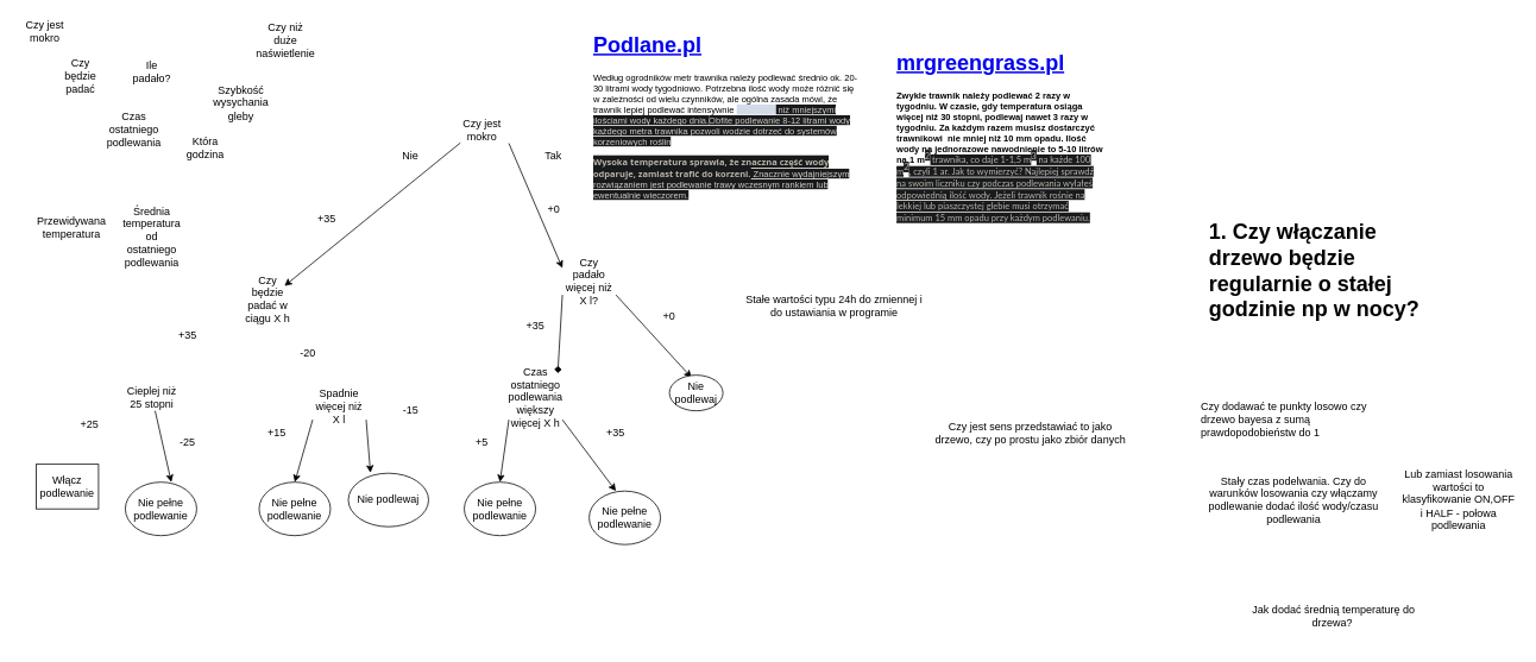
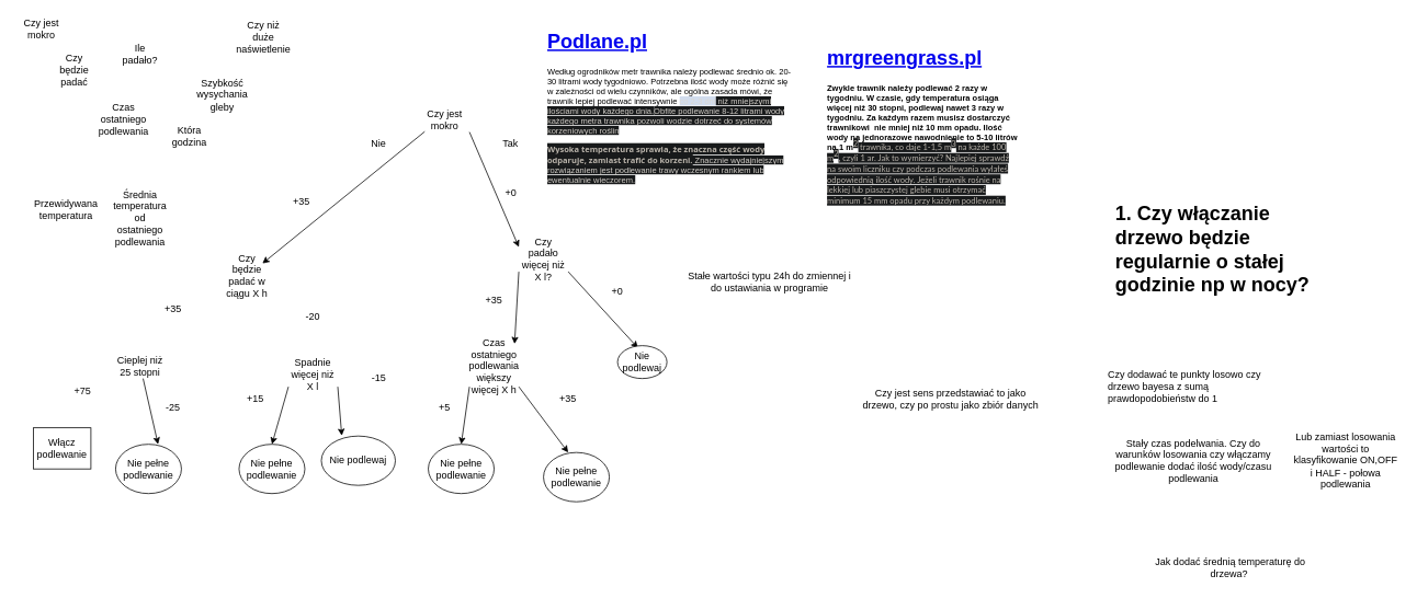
- <mxCell id="7" value="Ile padało?" style="text;html=1;strokeColor=none;fillColor=none;align=center;verticalAlign=middle;whiteSpace=wrap;rounded=0;" parent="1" vertex="1"><mxGeometry x="140" y="65" width="60" height="30" as="geometry" /></mxCell>
+ <mxCell id="7" value="Ile padało?" style="text;html=1;strokeColor=none;fillColor=none;align=center;verticalAlign=middle;whiteSpace=wrap;rounded=0;" parent="1" vertex="1"><mxGeometry x="140" y="50" width="60" height="30" as="geometry" /></mxCell>
- <mxCell id="38" value="-20" style="text;html=1;strokeColor=none;fillColor=none;align=center;verticalAlign=middle;whiteSpace=wrap;rounded=0;" parent="1" vertex="1"><mxGeometry x="315" y="380" width="60" height="30" as="geometry" /></mxCell>
+ <mxCell id="38" value="-20" style="text;html=1;strokeColor=none;fillColor=none;align=center;verticalAlign=middle;whiteSpace=wrap;rounded=0;" parent="1" vertex="1"><mxGeometry x="350" y="370" width="60" height="30" as="geometry" /></mxCell>
- <mxCell id="16" value="" style="endArrow=diamond;html=1;rounded=0;entryX=0.914;entryY=-0.044;entryDx=0;entryDy=0;entryPerimeter=0;exitX=0;exitY=1;exitDx=0;exitDy=0;" parent="1" source="14" target="19" edge="1"><mxGeometry width="50" height="50" relative="1" as="geometry"><mxPoint x="640" y="340" as="sourcePoint" /><mxPoint x="570" y="420" as="targetPoint" /></mxGeometry></mxCell>
+ <mxCell id="16" value="" style="endArrow=classic;html=1;rounded=0;entryX=0.914;entryY=-0.044;entryDx=0;entryDy=0;entryPerimeter=0;exitX=0;exitY=1;exitDx=0;exitDy=0;" parent="1" source="14" target="19" edge="1"><mxGeometry width="50" height="50" relative="1" as="geometry"><mxPoint x="640" y="340" as="sourcePoint" /><mxPoint x="570" y="420" as="targetPoint" /></mxGeometry></mxCell>
- <mxCell id="36" value="+25" style="text;html=1;strokeColor=none;fillColor=none;align=center;verticalAlign=middle;whiteSpace=wrap;rounded=0;" parent="1" vertex="1"><mxGeometry x="70" y="460" width="60" height="30" as="geometry" /></mxCell>
+ <mxCell id="36" value="+75" style="text;html=1;strokeColor=none;fillColor=none;align=center;verticalAlign=middle;whiteSpace=wrap;rounded=0;" parent="1" vertex="1"><mxGeometry x="70" y="460" width="60" height="30" as="geometry" /></mxCell>
